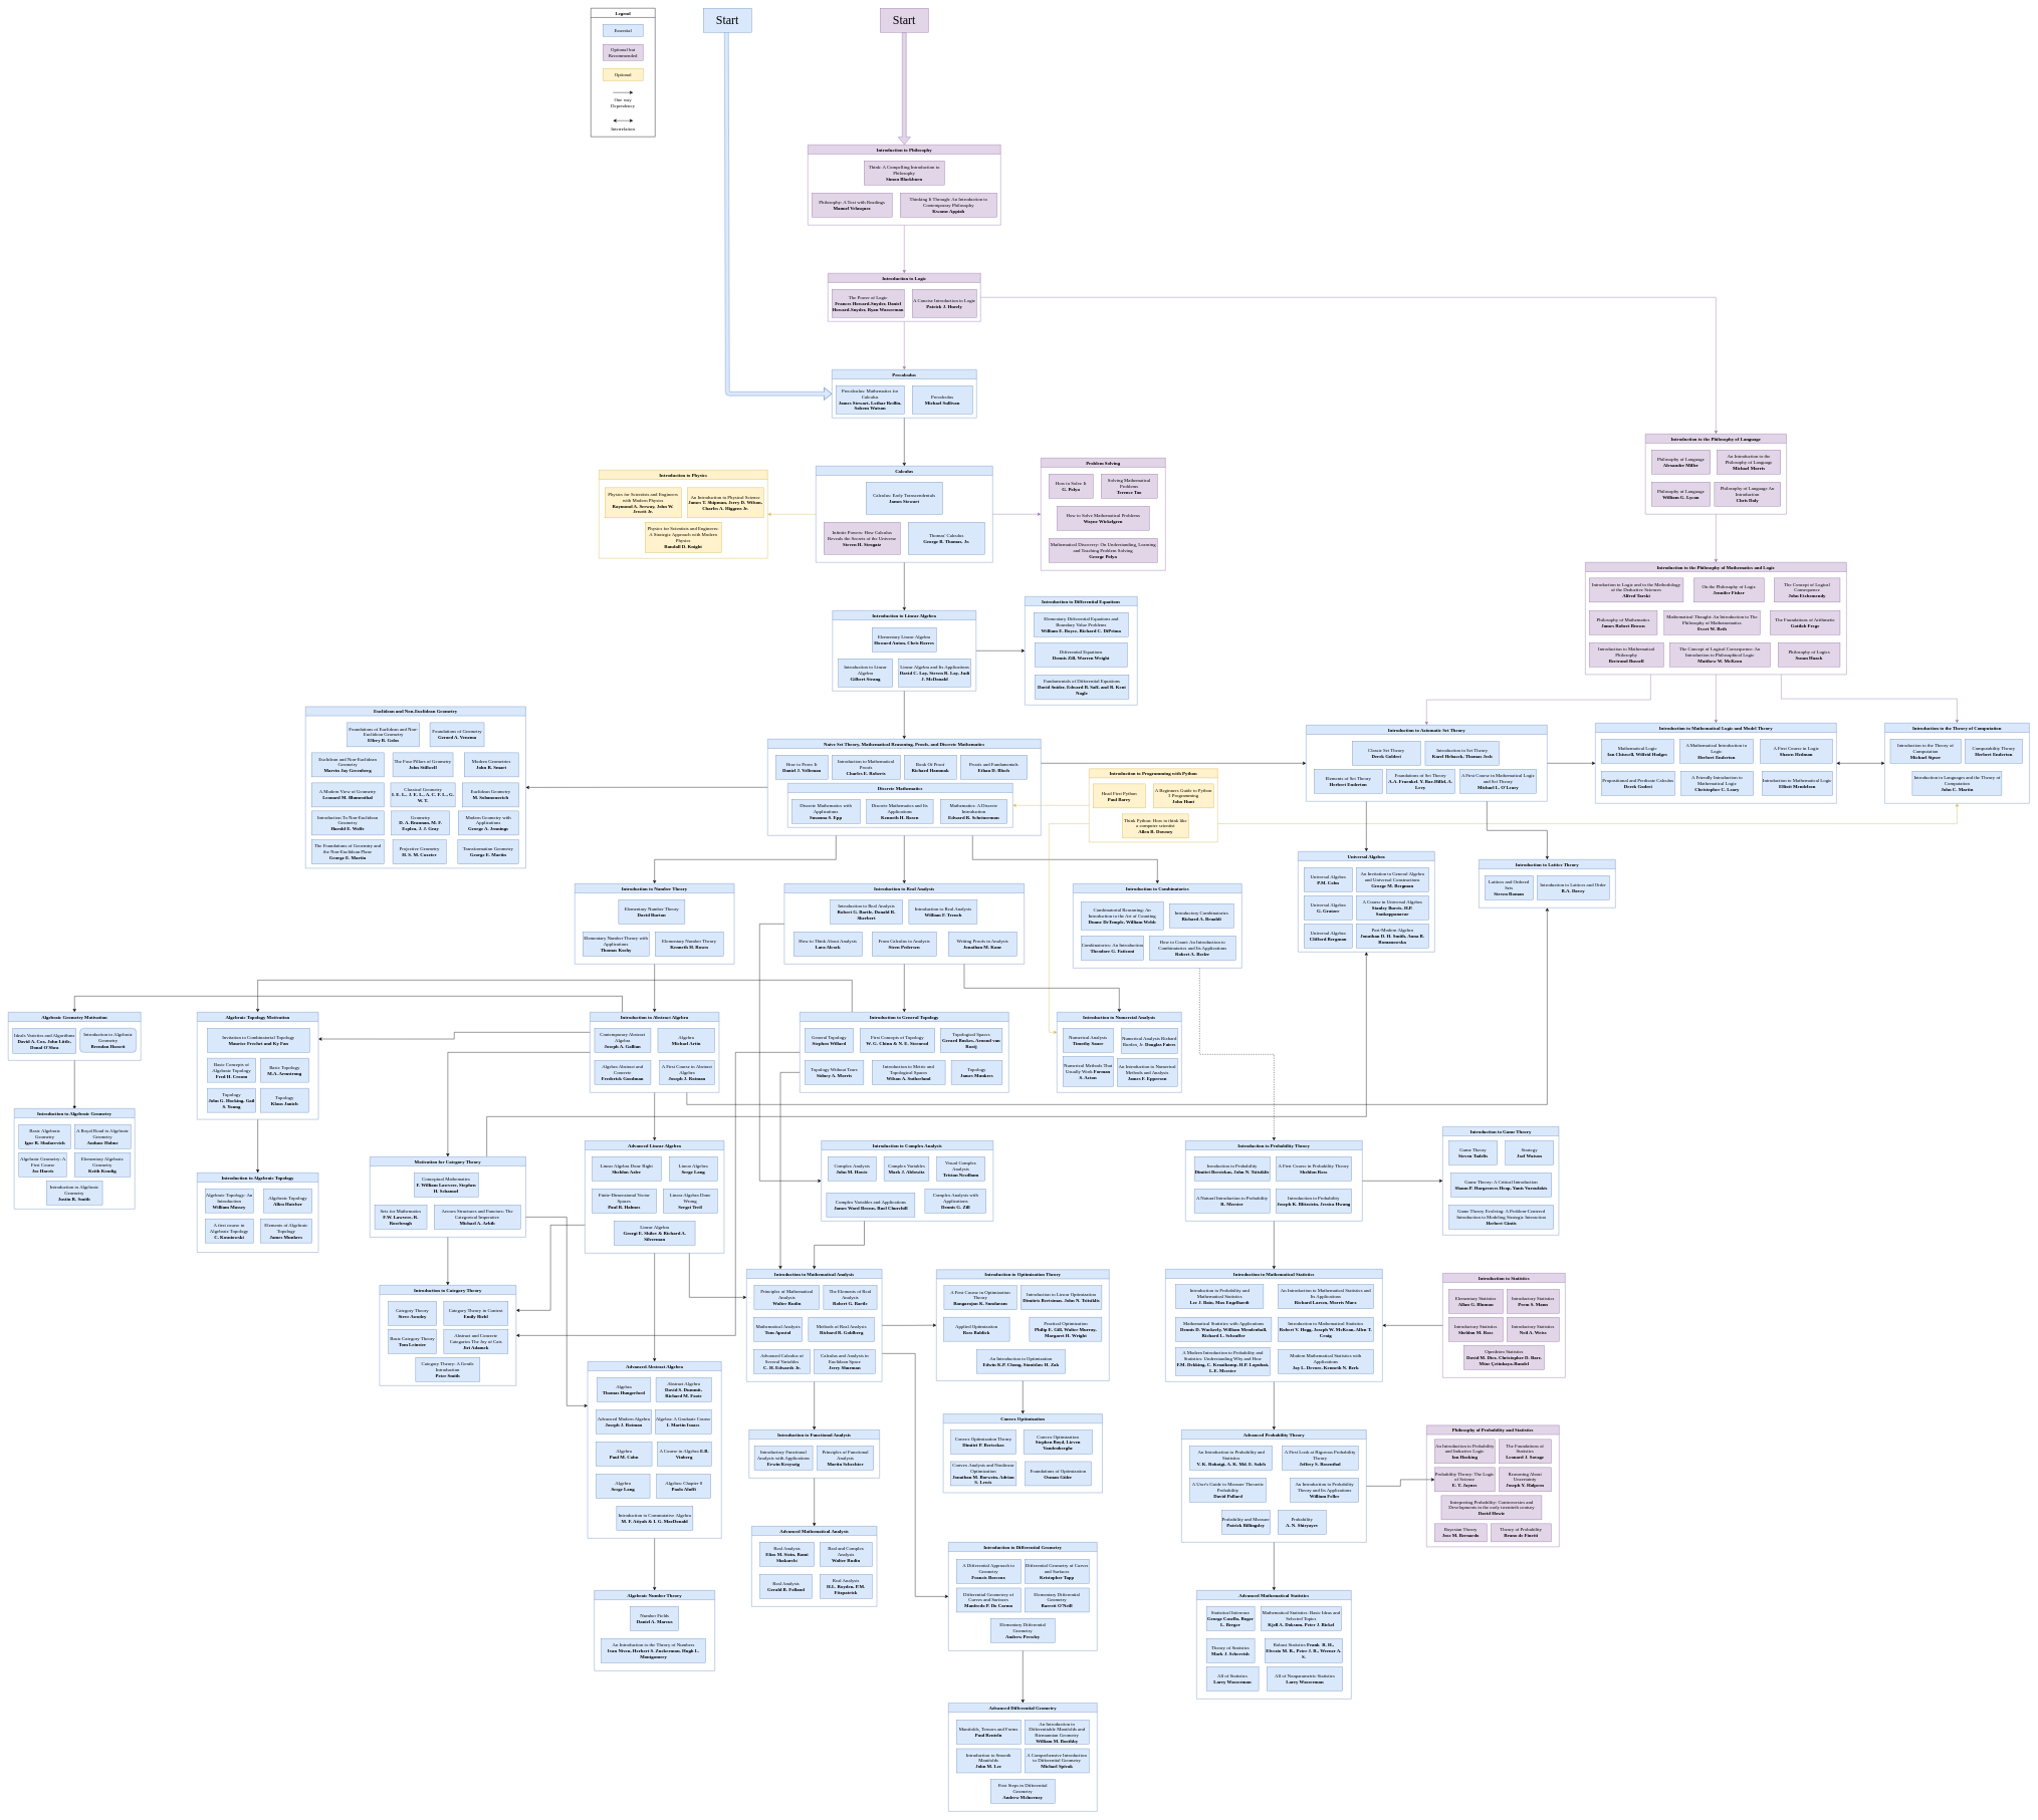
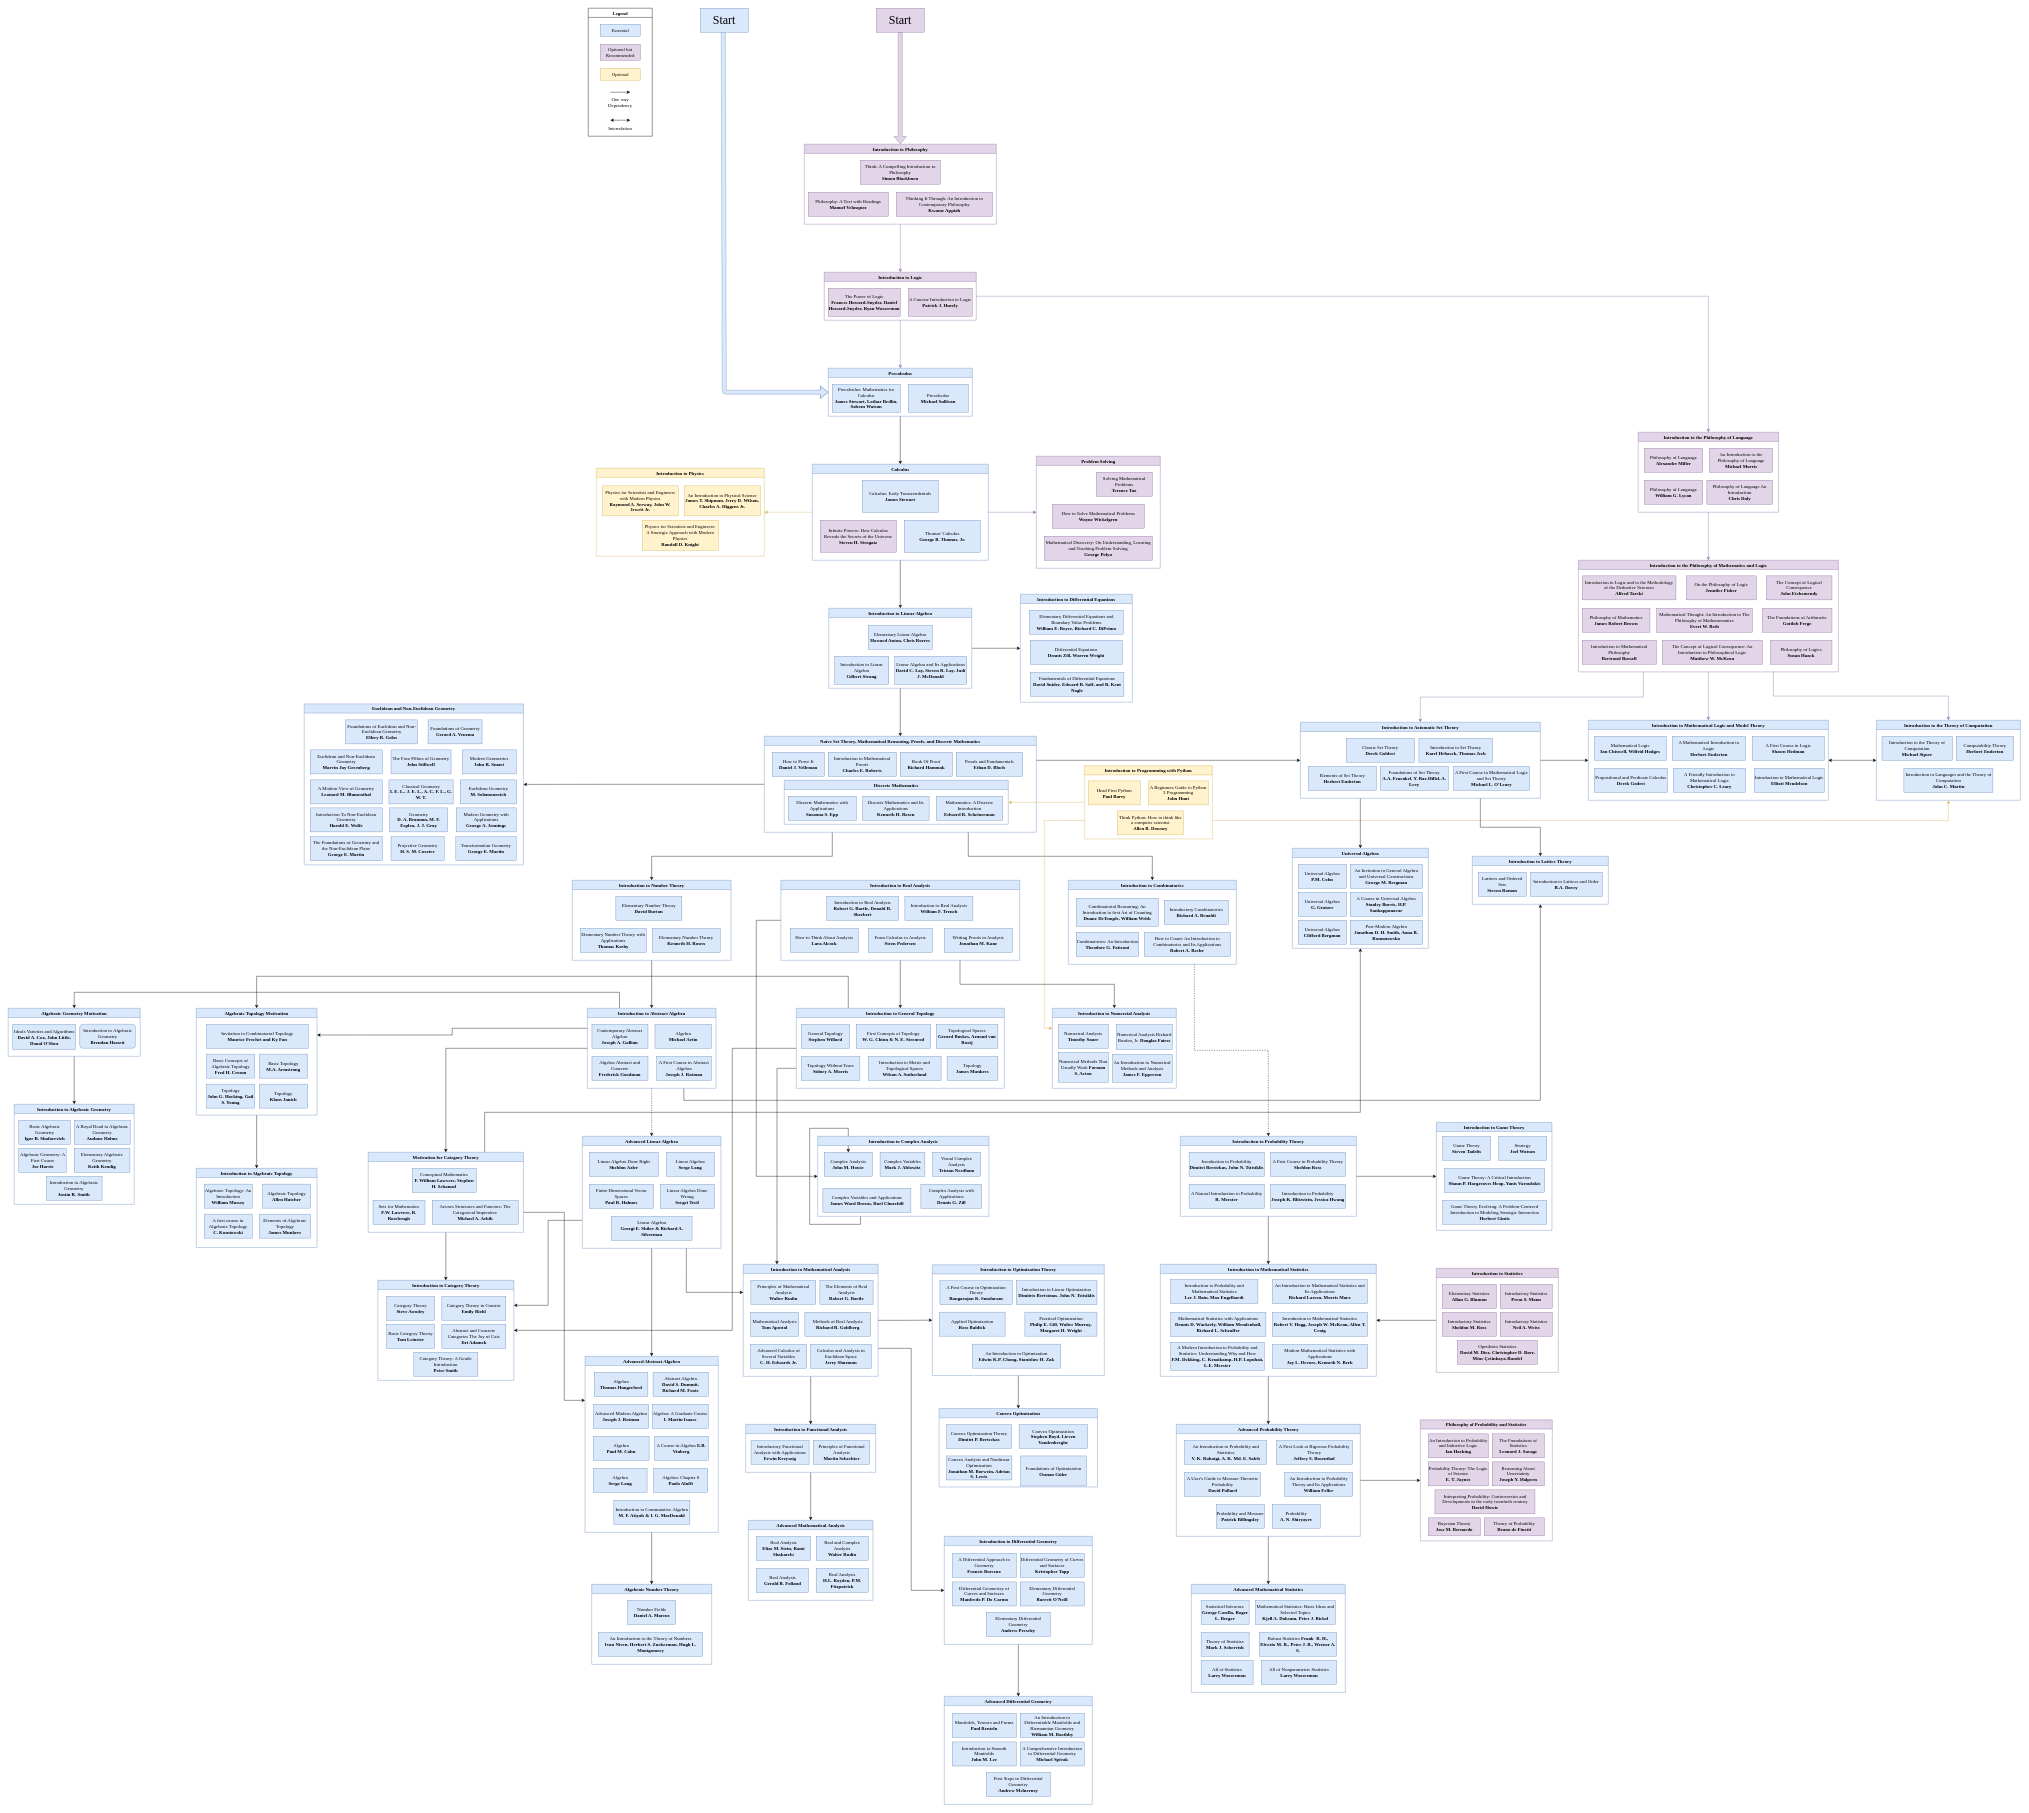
- <mxCell id="46" value="How to Solve It&lt;br&gt;&lt;b&gt;G. Polya&lt;/b&gt;" style="rounded=0;whiteSpace=wrap;html=1;fillColor=#e1d5e7;strokeColor=#9673a6;fontColor=#000000;fontFamily=Comic Sans MS;" parent="45" vertex="1"><mxGeometry x="19.92" y="40" width="110" height="60" as="geometry" /></mxCell>
- <mxCell id="51" style="edgeStyle=orthogonalEdgeStyle;rounded=0;orthogonalLoop=1;jettySize=auto;html=1;exitX=0.5;exitY=1;exitDx=0;exitDy=0;entryX=0.5;entryY=0;entryDx=0;entryDy=0;fontColor=#000000;fontFamily=Comic Sans MS;" parent="1" source="55" target="118" edge="1"><mxGeometry relative="1" as="geometry" /></mxCell>
- <mxCell id="131" value="Combinatorial Reasoning: An Introduction to the Art of Counting&lt;br&gt;&lt;b&gt;Duane DeTemple, William Webb&lt;/b&gt;" style="rounded=0;whiteSpace=wrap;html=1;fillColor=#dae8fc;strokeColor=#6c8ebf;fontColor=#000000;fontFamily=Comic Sans MS;" parent="130" vertex="1"><mxGeometry x="20" y="45" width="205" height="70" as="geometry" /></mxCell>
+ <mxCell id="131" value="Combinatorial Reasoning: An Introduction to first Art of Counting&lt;br&gt;&lt;b&gt;Duane DeTemple, William Webb&lt;/b&gt;" style="rounded=0;whiteSpace=wrap;html=1;fillColor=#dae8fc;strokeColor=#6c8ebf;fontColor=#000000;fontFamily=Comic Sans MS;" parent="130" vertex="1"><mxGeometry x="20" y="45" width="205" height="70" as="geometry" /></mxCell>
- <mxCell id="322" value="" style="edgeStyle=orthogonalEdgeStyle;rounded=0;orthogonalLoop=1;jettySize=auto;html=1;fontColor=#000000;fontFamily=Comic Sans MS;endArrow=diamond;" parent="1" source="323" target="326" edge="1"><mxGeometry relative="1" as="geometry" /></mxCell>
+ <mxCell id="322" value="" style="edgeStyle=orthogonalEdgeStyle;rounded=0;orthogonalLoop=1;jettySize=auto;html=1;fontColor=#000000;fontFamily=Comic Sans MS;" parent="1" source="323" target="326" edge="1"><mxGeometry relative="1" as="geometry" /></mxCell>
- <mxCell id="160" style="edgeStyle=orthogonalEdgeStyle;rounded=0;orthogonalLoop=1;jettySize=auto;html=1;exitX=0.5;exitY=1;exitDx=0;exitDy=0;entryX=0.5;entryY=0;entryDx=0;entryDy=0;fontColor=#000000;fontFamily=Comic Sans MS;" parent="1" source="165" target="178" edge="1"><mxGeometry relative="1" as="geometry" /></mxCell>
+ <mxCell id="160" style="edgeStyle=orthogonalEdgeStyle;rounded=0;orthogonalLoop=1;jettySize=auto;html=1;exitX=0.5;exitY=1;exitDx=0;exitDy=0;entryX=0.5;entryY=0;entryDx=0;entryDy=0;fontColor=#000000;fontFamily=Comic Sans MS;dashed=1;" parent="1" source="165" target="178" edge="1"><mxGeometry relative="1" as="geometry" /></mxCell>
- <mxCell id="184" style="edgeStyle=orthogonalEdgeStyle;rounded=0;orthogonalLoop=1;jettySize=auto;html=1;exitX=0.25;exitY=1;exitDx=0;exitDy=0;fontColor=#000000;fontFamily=Comic Sans MS;" parent="1" source="185" target="198" edge="1"><mxGeometry relative="1" as="geometry" /></mxCell>
+ <mxCell id="184" style="edgeStyle=orthogonalEdgeStyle;rounded=0;orthogonalLoop=1;jettySize=auto;html=1;exitX=0.25;exitY=1;exitDx=0;exitDy=0;fontColor=#000000;fontFamily=Comic Sans MS;" parent="1" source="185" target="186" edge="1"><mxGeometry relative="1" as="geometry" /></mxCell>
- <mxCell id="309" value="Foundations of Optimization&lt;br&gt;&lt;b&gt;Osman Güler&lt;/b&gt;&lt;br&gt;" style="rounded=0;whiteSpace=wrap;html=1;fillColor=#dae8fc;strokeColor=#6c8ebf;fontColor=#000000;fontFamily=Comic Sans MS;" parent="305" vertex="1"><mxGeometry x="204" y="118.5" width="164" height="60" as="geometry" /></mxCell>
+ <mxCell id="309" value="Foundations of Optimization&lt;br&gt;&lt;b&gt;Osman Güler&lt;/b&gt;&lt;br&gt;" style="rounded=0;whiteSpace=wrap;html=1;fillColor=#dae8fc;strokeColor=#6c8ebf;fontColor=#000000;fontFamily=Comic Sans MS;" parent="305" vertex="1"><mxGeometry x="204" y="118.5" width="164" height="75" as="geometry" /></mxCell>
- <mxCell id="263" style="edgeStyle=orthogonalEdgeStyle;rounded=0;orthogonalLoop=1;jettySize=auto;html=1;exitX=1;exitY=0.5;exitDx=0;exitDy=0;fontColor=#000000;fontFamily=Comic Sans MS;" parent="1" source="264" target="289" edge="1"><mxGeometry relative="1" as="geometry" /></mxCell>
+ <mxCell id="263" style="edgeStyle=orthogonalEdgeStyle;rounded=0;orthogonalLoop=1;jettySize=auto;html=1;exitX=1;exitY=0.5;exitDx=0;exitDy=0;entryX=0;entryY=0.5;entryDx=0;entryDy=0;fontColor=#000000;fontFamily=Comic Sans MS;" parent="1" source="264" target="285" edge="1"><mxGeometry relative="1" as="geometry" /></mxCell>
